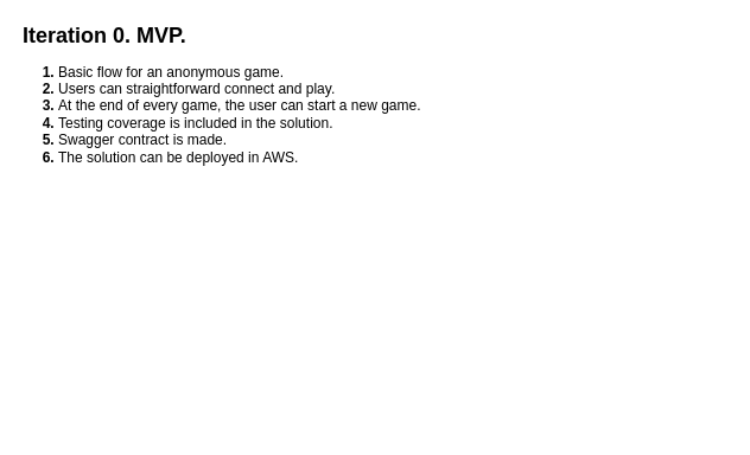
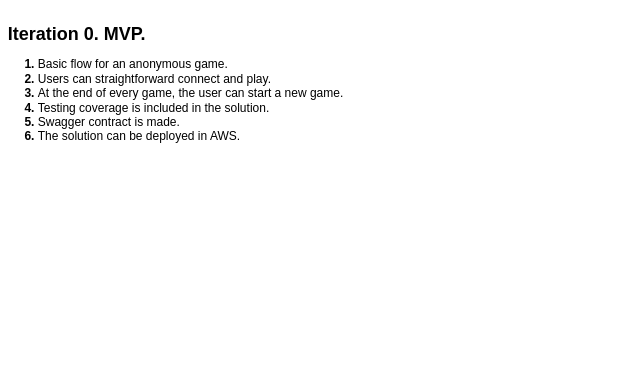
- <mxCell id="2" value="&lt;h1&gt;&lt;span style=&quot;background-color: initial;&quot;&gt;Iteration 0. MVP.&lt;/span&gt;&lt;/h1&gt;&lt;h1 style=&quot;font-size: 16px;&quot;&gt;&lt;ol&gt;&lt;li&gt;&lt;font style=&quot;font-size: 16px; font-weight: normal;&quot;&gt;Basic flow for an anonymous game.&lt;/font&gt;&lt;/li&gt;&lt;li&gt;&lt;font style=&quot;font-size: 16px; font-weight: normal;&quot;&gt;Users can straightforward connect and play.&lt;/font&gt;&lt;/li&gt;&lt;li&gt;&lt;font style=&quot;font-size: 16px; font-weight: normal;&quot;&gt;At the end of every game, the user can start a new game.&lt;/font&gt;&lt;/li&gt;&lt;li&gt;&lt;span style=&quot;font-weight: normal; background-color: initial;&quot;&gt;Testing coverage is included in the solution.&lt;/span&gt;&lt;br&gt;&lt;/li&gt;&lt;li&gt;&lt;font style=&quot;font-size: 16px; font-weight: normal;&quot;&gt;Swagger contract is made.&lt;/font&gt;&lt;/li&gt;&lt;li&gt;&lt;font style=&quot;font-size: 16px; font-weight: normal;&quot;&gt;The solution can be deployed in AWS.&lt;/font&gt;&lt;/li&gt;&lt;/ol&gt;&lt;/h1&gt;" style="text;html=1;strokeColor=none;fillColor=none;spacing=5;spacingTop=-20;whiteSpace=wrap;overflow=hidden;rounded=0;" vertex="1" parent="1"><mxGeometry x="20" y="20" width="800" height="470" as="geometry" /></mxCell>
+ <mxCell id="2" value="&lt;h1&gt;&lt;span style=&quot;background-color: initial;&quot;&gt;Iteration 0. MVP.&lt;/span&gt;&lt;/h1&gt;&lt;h1 style=&quot;font-size: 16px;&quot;&gt;&lt;ol&gt;&lt;li&gt;&lt;font style=&quot;font-size: 16px; font-weight: normal;&quot;&gt;Basic flow for an anonymous game.&lt;/font&gt;&lt;/li&gt;&lt;li&gt;&lt;font style=&quot;font-size: 16px; font-weight: normal;&quot;&gt;Users can straightforward connect and play.&lt;/font&gt;&lt;/li&gt;&lt;li&gt;&lt;font style=&quot;font-size: 16px; font-weight: normal;&quot;&gt;At the end of every game, the user can start a new game.&lt;/font&gt;&lt;/li&gt;&lt;li&gt;&lt;span style=&quot;font-weight: normal; background-color: initial;&quot;&gt;Testing coverage is included in the solution.&lt;/span&gt;&lt;br&gt;&lt;/li&gt;&lt;li&gt;&lt;font style=&quot;font-size: 16px; font-weight: normal;&quot;&gt;Swagger contract is made.&lt;/font&gt;&lt;/li&gt;&lt;li&gt;&lt;font style=&quot;font-size: 16px; font-weight: normal;&quot;&gt;The solution can be deployed in AWS.&lt;/font&gt;&lt;/li&gt;&lt;/ol&gt;&lt;/h1&gt;" style="text;html=1;strokeColor=none;fillColor=none;spacing=5;spacingTop=-20;whiteSpace=wrap;overflow=hidden;rounded=0;" vertex="1" parent="1"><mxGeometry x="5" y="25" width="800" height="470" as="geometry" /></mxCell>
